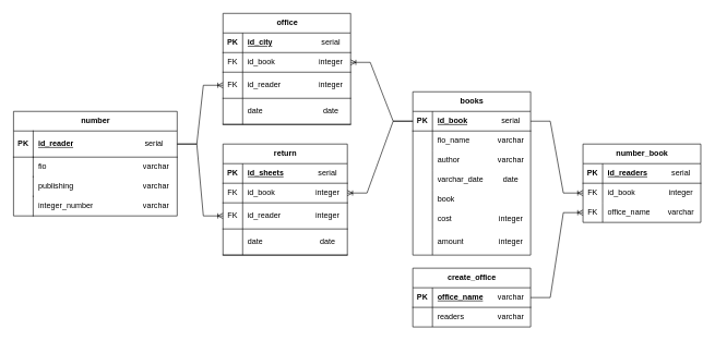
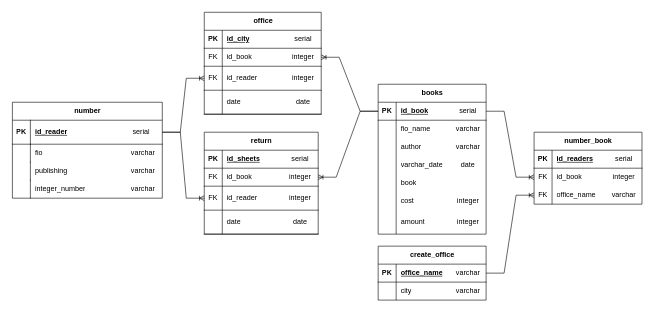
- <mxCell id="25" value="readers" style="shape=partialRectangle;connectable=0;fillColor=none;top=0;left=0;bottom=0;right=0;align=left;spacingLeft=6;overflow=hidden;whiteSpace=wrap;html=1;" parent="23" vertex="1"><mxGeometry x="30" width="150" height="30" as="geometry"><mxRectangle width="150" height="30" as="alternateBounds" /></mxGeometry></mxCell>
+ <mxCell id="25" value="city" style="shape=partialRectangle;connectable=0;fillColor=none;top=0;left=0;bottom=0;right=0;align=left;spacingLeft=6;overflow=hidden;whiteSpace=wrap;html=1;" parent="23" vertex="1"><mxGeometry x="30" width="150" height="30" as="geometry"><mxRectangle width="150" height="30" as="alternateBounds" /></mxGeometry></mxCell>
